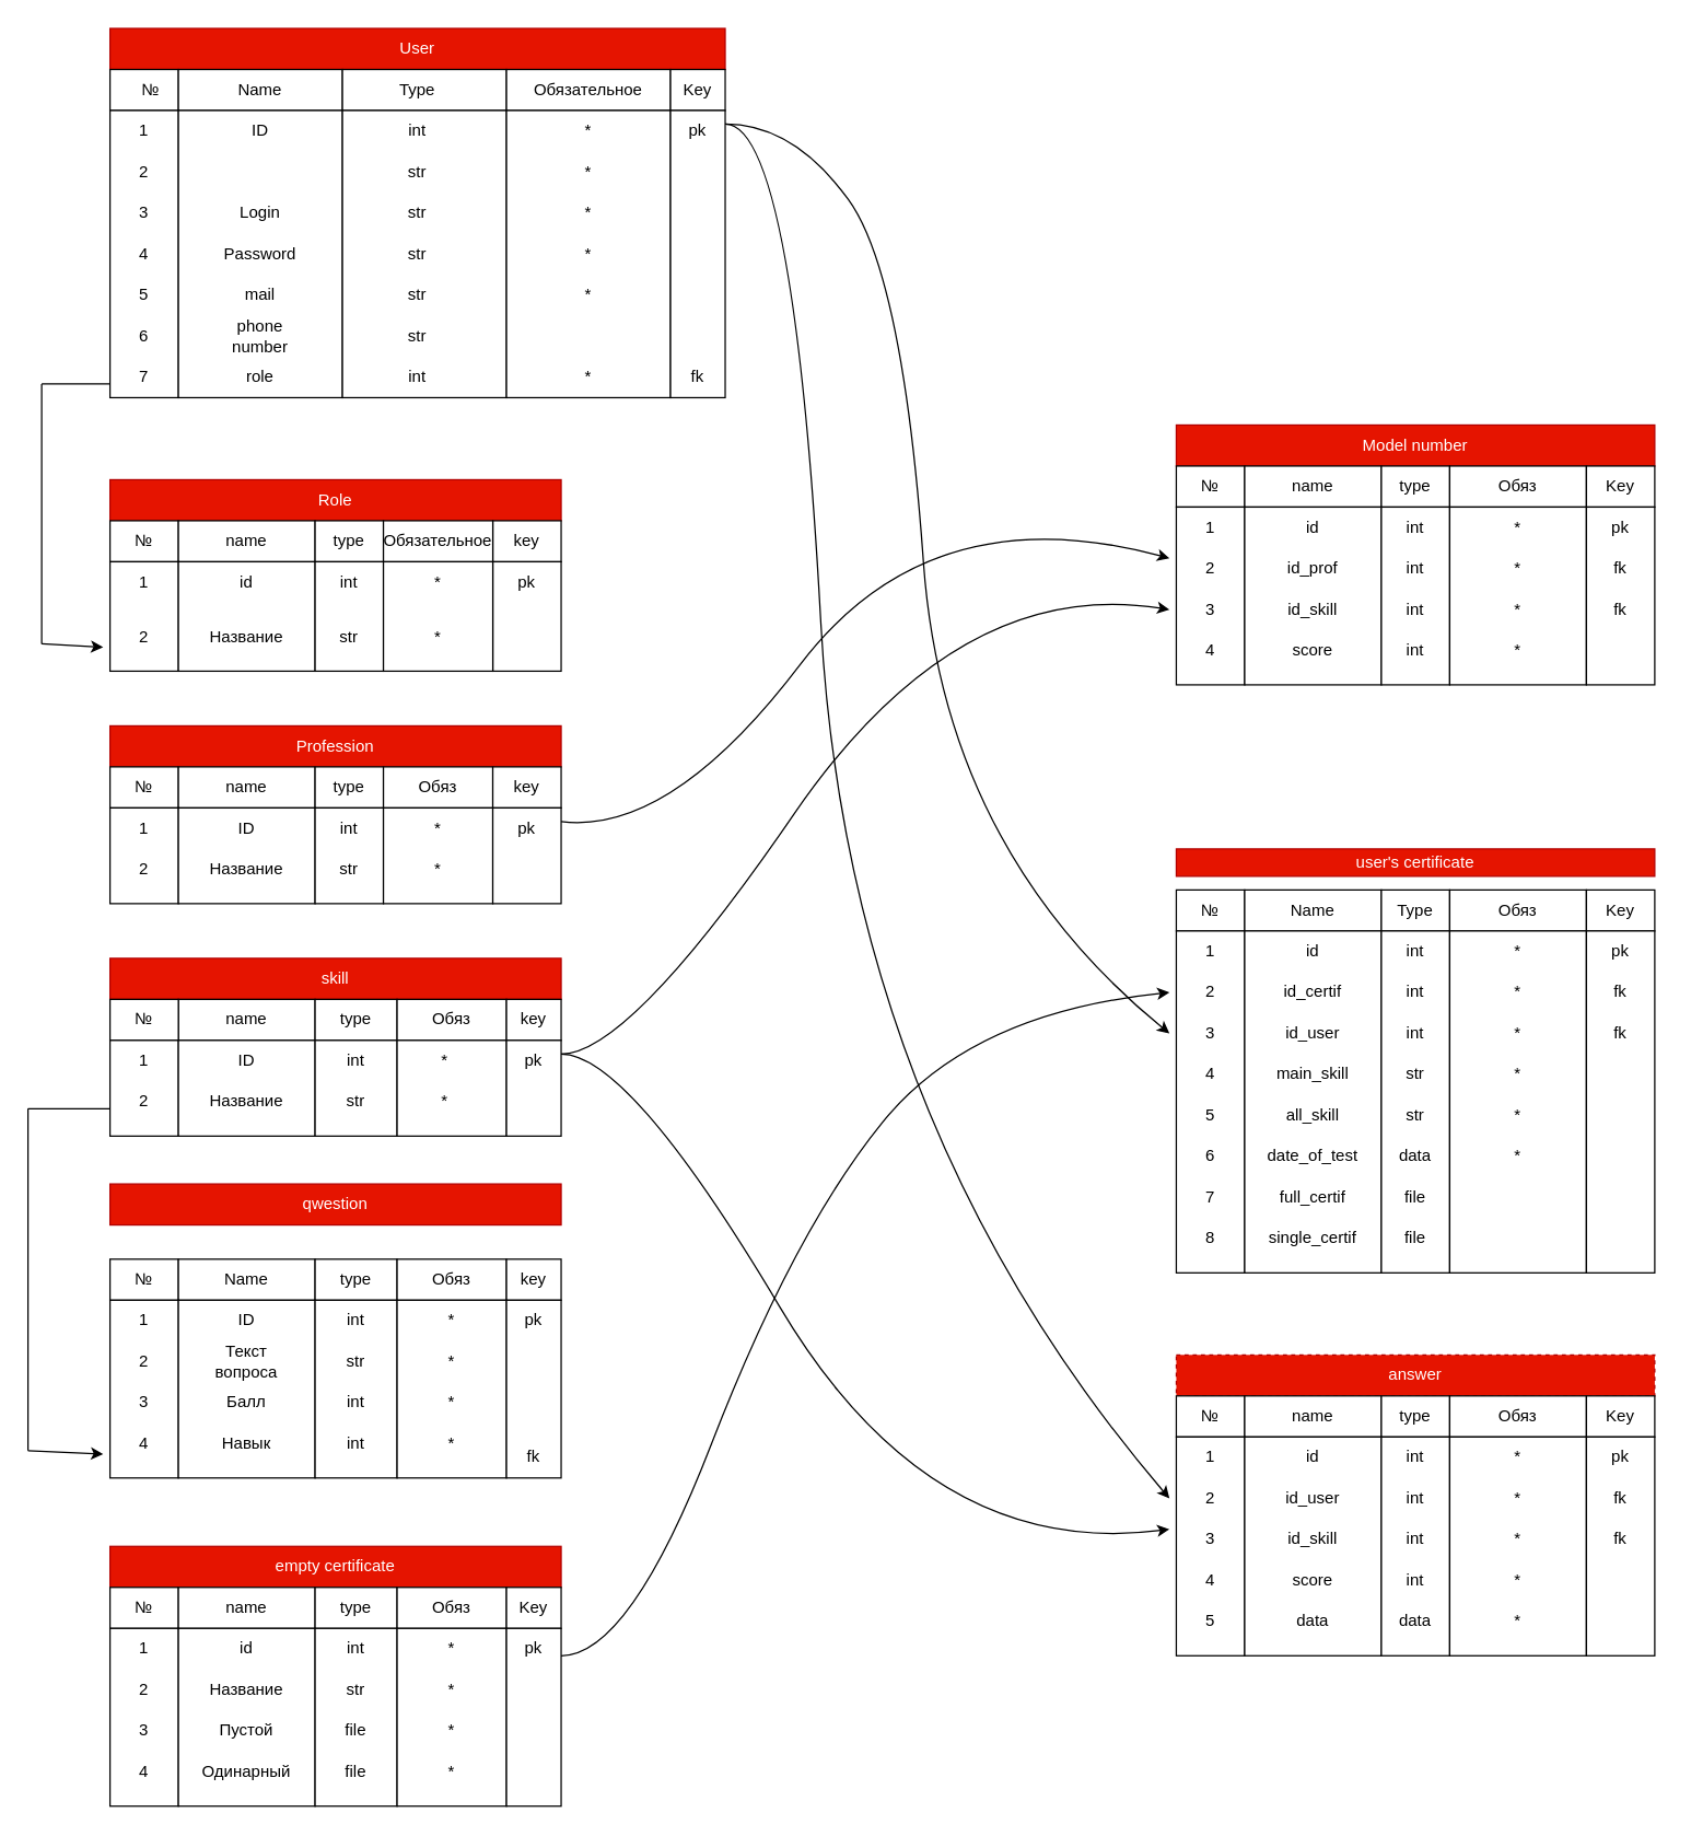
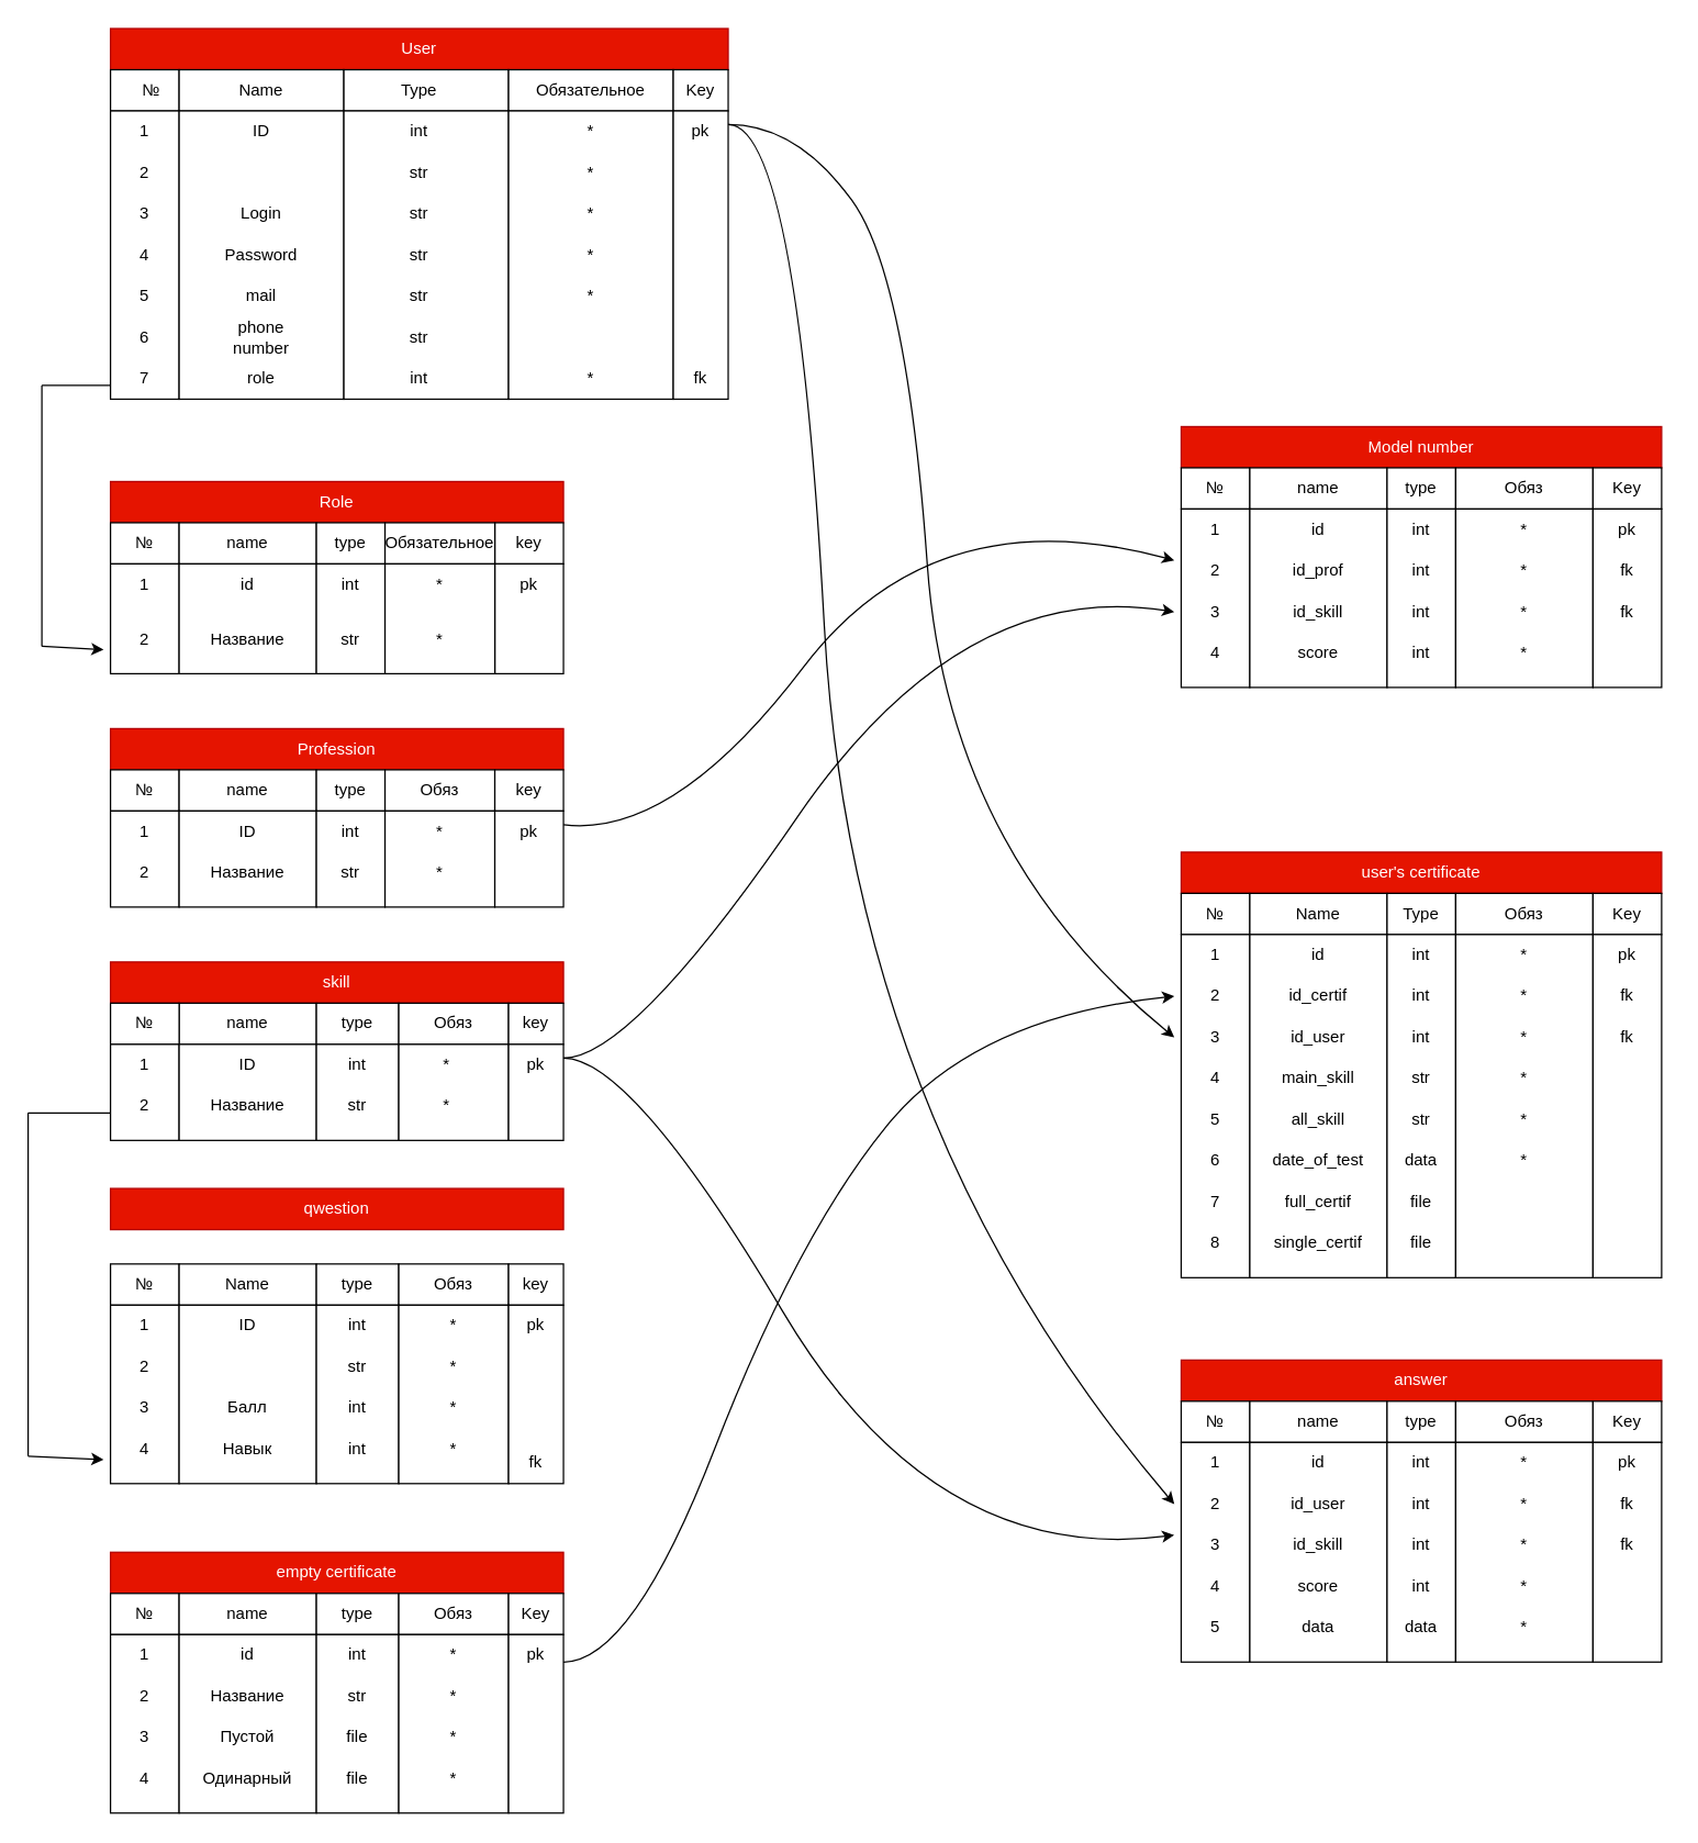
- <mxCell id="175" value="user's certificate" style="rounded=0;whiteSpace=wrap;html=1;fillColor=#e51400;fontColor=#ffffff;strokeColor=#B20000;" vertex="1" parent="1"><mxGeometry x="860" y="620" width="350" height="20" as="geometry" /></mxCell>
+ <mxCell id="175" value="user's certificate" style="rounded=0;whiteSpace=wrap;html=1;fillColor=#e51400;fontColor=#ffffff;strokeColor=#B20000;" vertex="1" parent="1"><mxGeometry x="860" y="620" width="350" height="30" as="geometry" /></mxCell>
- <mxCell id="112" value="Текст вопроса" style="text;html=1;strokeColor=none;fillColor=none;align=center;verticalAlign=middle;whiteSpace=wrap;rounded=0;" vertex="1" parent="1"><mxGeometry x="150" y="980" width="60" height="30" as="geometry" /></mxCell>
- <mxCell id="213" value="answer" style="rounded=0;whiteSpace=wrap;html=1;fillColor=#e51400;fontColor=#ffffff;strokeColor=#B20000;dashed=1;" vertex="1" parent="1"><mxGeometry x="860" y="990" width="350" height="30" as="geometry" /></mxCell>
+ <mxCell id="213" value="answer" style="rounded=0;whiteSpace=wrap;html=1;fillColor=#e51400;fontColor=#ffffff;strokeColor=#B20000;" vertex="1" parent="1"><mxGeometry x="860" y="990" width="350" height="30" as="geometry" /></mxCell>
